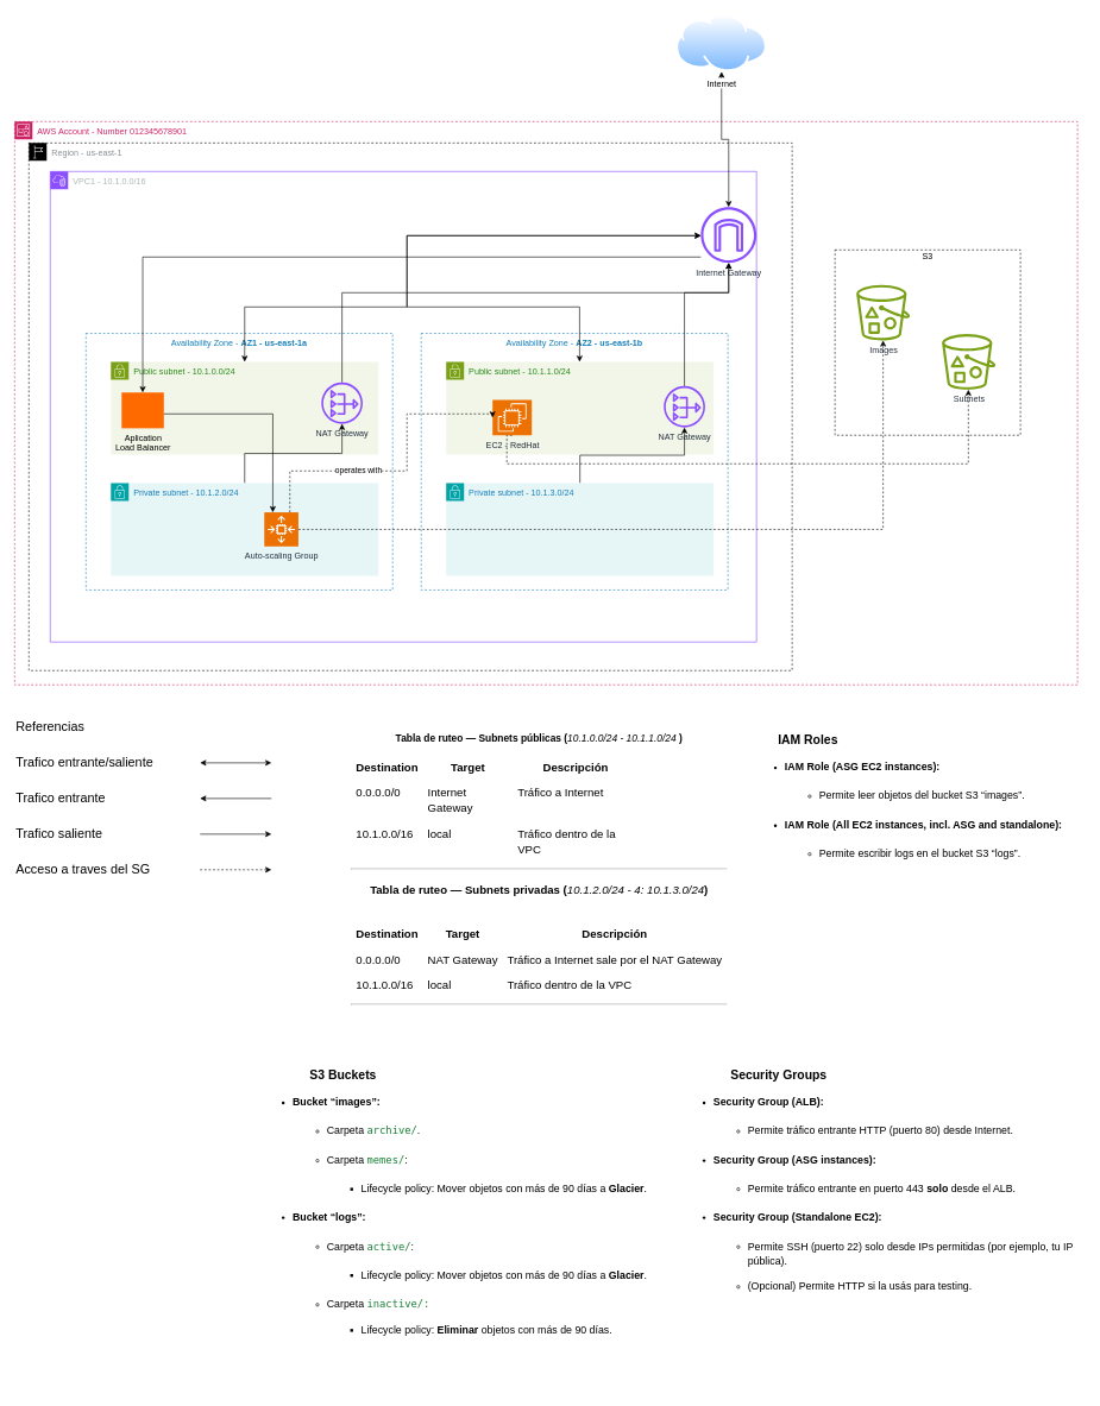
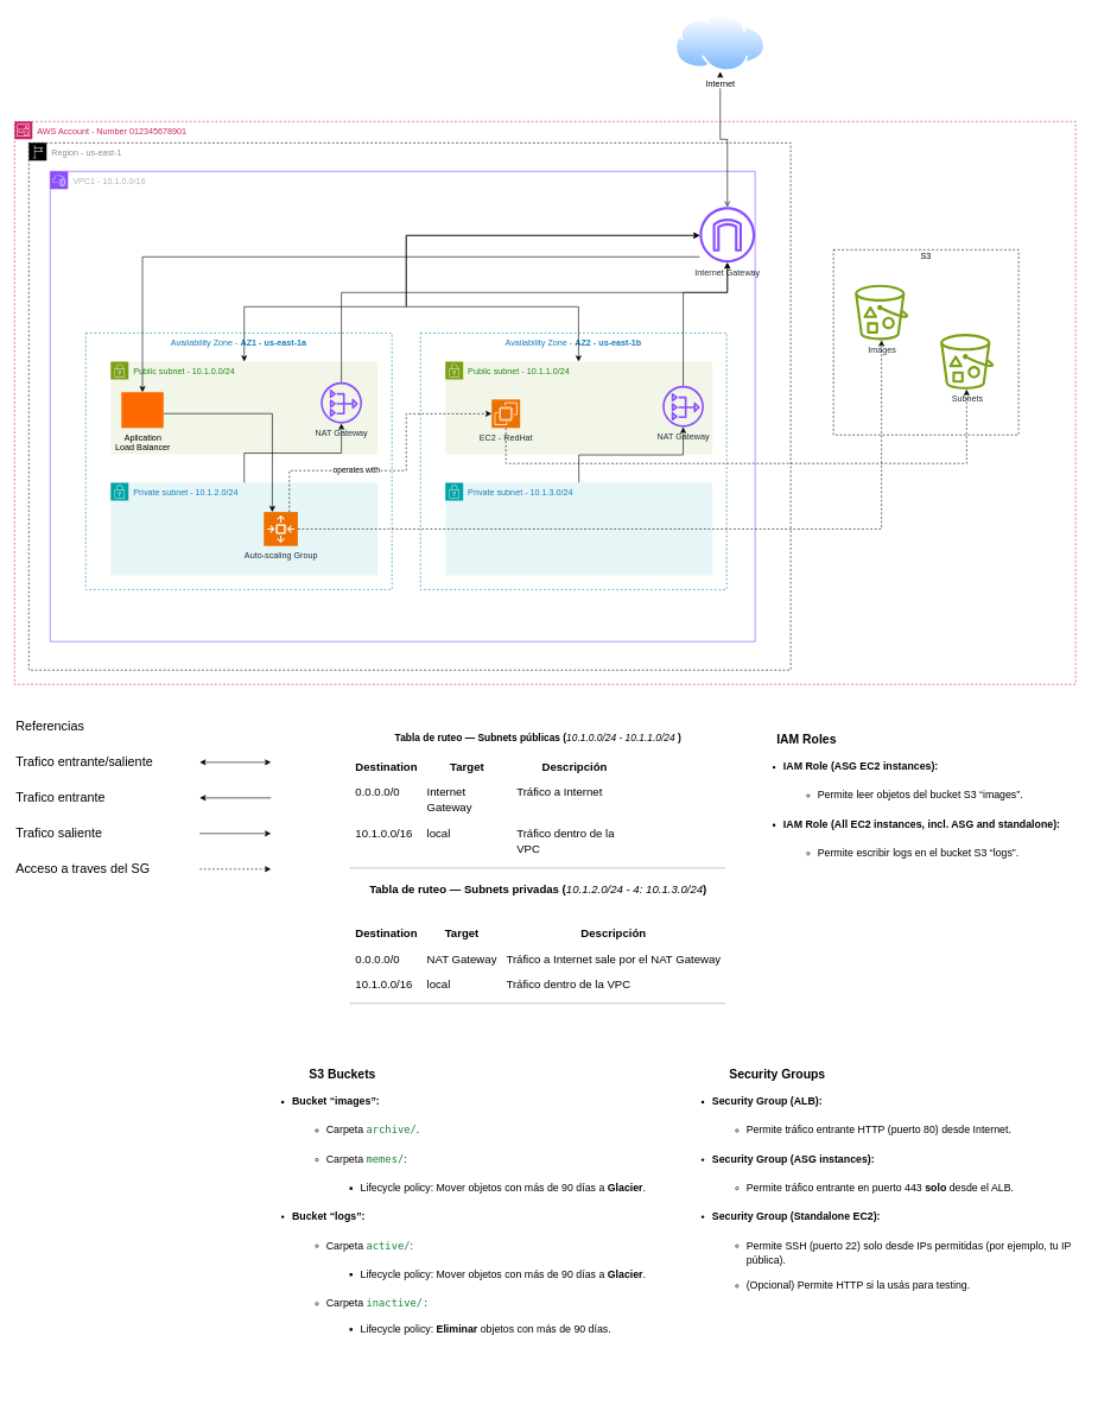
- <mxCell id="33" style="edgeStyle=orthogonalEdgeStyle;rounded=0;orthogonalLoop=1;jettySize=auto;html=1;startArrow=classic;startFill=1;" parent="1" source="34" target="5" edge="1"><mxGeometry relative="1" as="geometry" /></mxCell>
+ <mxCell id="33" style="edgeStyle=orthogonalEdgeStyle;rounded=0;orthogonalLoop=1;jettySize=auto;html=1;startArrow=classic;startFill=1;endArrow=open;" parent="1" source="34" target="5" edge="1"><mxGeometry relative="1" as="geometry" /></mxCell>
- <mxCell id="28" value="EC2 - RedHat" style="sketch=0;points=[[0,0,0],[0.25,0,0],[0.5,0,0],[0.75,0,0],[1,0,0],[0,1,0],[0.25,1,0],[0.5,1,0],[0.75,1,0],[1,1,0],[0,0.25,0],[0,0.5,0],[0,0.75,0],[1,0.25,0],[1,0.5,0],[1,0.75,0]];outlineConnect=0;fontColor=#232F3E;fillColor=#ED7100;strokeColor=#ffffff;dashed=0;verticalLabelPosition=bottom;verticalAlign=top;align=center;html=1;fontSize=12;fontStyle=0;aspect=fixed;shape=mxgraph.aws4.resourceIcon;resIcon=mxgraph.aws4.ec2;" parent="2" vertex="1"><mxGeometry x="670" y="390.2" width="55" height="50" as="geometry" /></mxCell>
+ <mxCell id="28" value="EC2 - RedHat" style="sketch=0;points=[[0,0,0],[0.25,0,0],[0.5,0,0],[0.75,0,0],[1,0,0],[0,1,0],[0.25,1,0],[0.5,1,0],[0.75,1,0],[1,1,0],[0,0.25,0],[0,0.5,0],[0,0.75,0],[1,0.25,0],[1,0.5,0],[1,0.75,0]];outlineConnect=0;fontColor=#232F3E;fillColor=#ED7100;strokeColor=#ffffff;dashed=0;verticalLabelPosition=bottom;verticalAlign=top;align=center;html=1;fontSize=12;fontStyle=0;aspect=fixed;shape=mxgraph.aws4.resourceIcon;resIcon=mxgraph.aws4.ec2;" parent="2" vertex="1"><mxGeometry x="670" y="390.2" width="40" height="40" as="geometry" /></mxCell>
